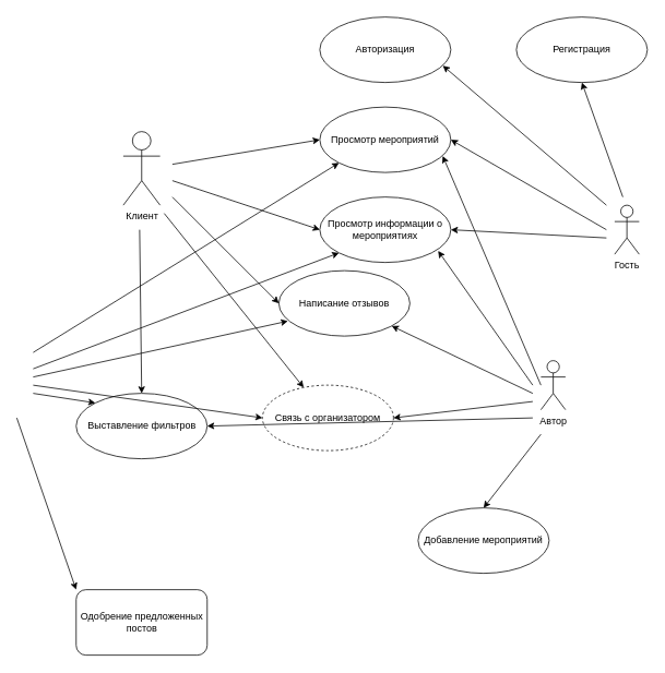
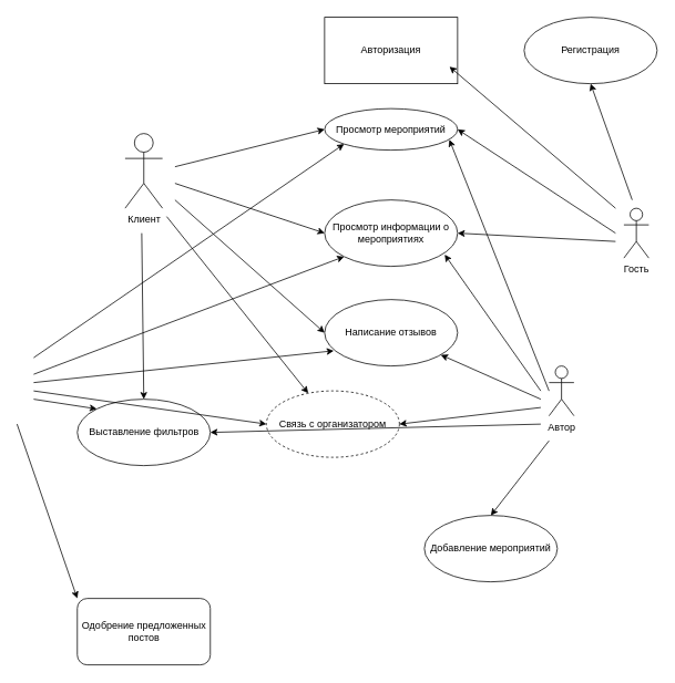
- <mxCell id="26" value="Авторизация" style="ellipse;whiteSpace=wrap;html=1;" parent="1" vertex="1"><mxGeometry x="390" y="20" width="160" height="80" as="geometry" /></mxCell>
+ <mxCell id="26" value="Авторизация" style="whiteSpace=wrap;html=1;rounded=0;" parent="1" vertex="1"><mxGeometry x="390" y="20" width="160" height="80" as="geometry" /></mxCell>
- <mxCell id="3" value="Просмотр мероприятий" style="ellipse;whiteSpace=wrap;html=1;" parent="1" vertex="1"><mxGeometry x="390" y="130" width="160" height="80" as="geometry" /></mxCell>
+ <mxCell id="3" value="Просмотр мероприятий" style="ellipse;whiteSpace=wrap;html=1;" parent="1" vertex="1"><mxGeometry x="390" y="130" width="160" height="50" as="geometry" /></mxCell>
- <mxCell id="5" value="Написание отзывов" style="ellipse;whiteSpace=wrap;html=1;" parent="1" vertex="1"><mxGeometry x="340" y="330" width="160" height="80" as="geometry" /></mxCell>
+ <mxCell id="5" value="Написание отзывов" style="ellipse;whiteSpace=wrap;html=1;" parent="1" vertex="1"><mxGeometry x="390" y="360" width="160" height="80" as="geometry" /></mxCell>
